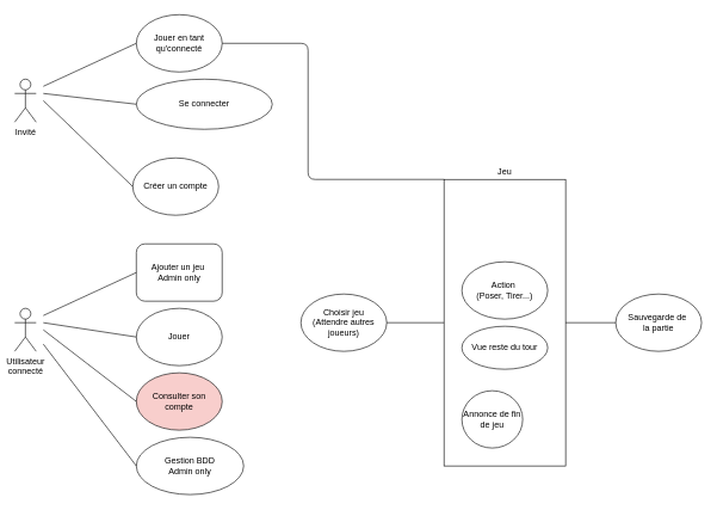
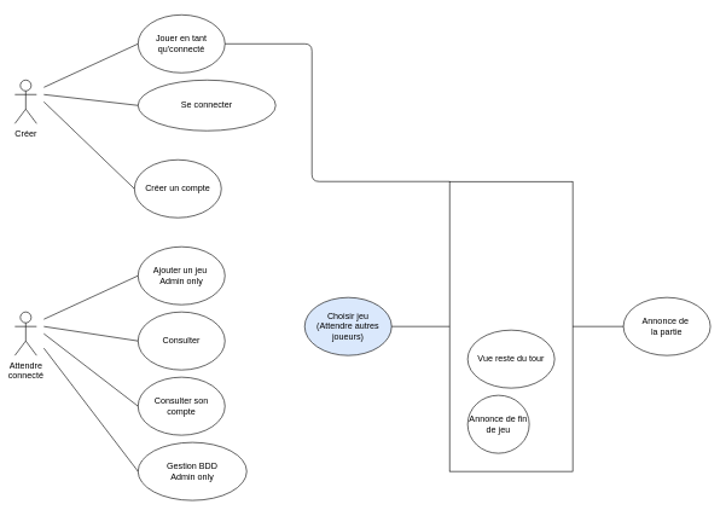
- <mxCell id="2" value="Invité&lt;br&gt;" style="shape=umlActor;verticalLabelPosition=bottom;verticalAlign=top;html=1;outlineConnect=0;" vertex="1" parent="1"><mxGeometry x="20" y="110" width="30" height="60" as="geometry" /></mxCell>
+ <mxCell id="2" value="Créer&lt;br&gt;" style="shape=umlActor;verticalLabelPosition=bottom;verticalAlign=top;html=1;outlineConnect=0;" vertex="1" parent="1"><mxGeometry x="20" y="110" width="30" height="60" as="geometry" /></mxCell>
- <mxCell id="23" value="Jeu" style="text;html=1;strokeColor=none;fillColor=none;align=center;verticalAlign=middle;whiteSpace=wrap;rounded=0;" vertex="1" parent="1"><mxGeometry x="685" y="230" width="40" height="20" as="geometry" /></mxCell>
- <mxCell id="10" value="Ajouter un jeu&amp;nbsp;&lt;br&gt;Admin only" style="whiteSpace=wrap;html=1;rounded=1;" vertex="1" parent="1"><mxGeometry x="190" y="340" width="120" height="80" as="geometry" /></mxCell>
+ <mxCell id="10" value="Ajouter un jeu&amp;nbsp;&lt;br&gt;Admin only" style="ellipse;whiteSpace=wrap;html=1;" vertex="1" parent="1"><mxGeometry x="190" y="340" width="120" height="80" as="geometry" /></mxCell>
- <mxCell id="19" value="Action&amp;nbsp;&lt;br&gt;(Poser, Tirer...)" style="ellipse;whiteSpace=wrap;html=1;" vertex="1" parent="1"><mxGeometry x="645" y="365" width="120" height="80" as="geometry" /></mxCell>
- <mxCell id="16" value="Choisir jeu&lt;br&gt;(Attendre autres joueurs)" style="ellipse;whiteSpace=wrap;html=1;" vertex="1" parent="1"><mxGeometry x="420" y="410" width="120" height="80" as="geometry" /></mxCell>
+ <mxCell id="16" value="Choisir jeu&lt;br&gt;(Attendre autres joueurs)" style="ellipse;whiteSpace=wrap;html=1;fillColor=#dae8fc;" vertex="1" parent="1"><mxGeometry x="420" y="410" width="120" height="80" as="geometry" /></mxCell>
- <mxCell id="27" value="Sauvegarde de&amp;nbsp;&lt;br&gt;la partie" style="ellipse;whiteSpace=wrap;html=1;fillColor=none;" vertex="1" parent="1"><mxGeometry x="860" y="410" width="120" height="80" as="geometry" /></mxCell>
+ <mxCell id="27" value="Annonce de&amp;nbsp;&lt;br&gt;la partie" style="ellipse;whiteSpace=wrap;html=1;fillColor=none;" vertex="1" parent="1"><mxGeometry x="860" y="410" width="120" height="80" as="geometry" /></mxCell>
- <mxCell id="11" value="Jouer" style="ellipse;whiteSpace=wrap;html=1;" vertex="1" parent="1"><mxGeometry x="190" y="430" width="120" height="80" as="geometry" /></mxCell>
+ <mxCell id="11" value="Consulter" style="ellipse;whiteSpace=wrap;html=1;" vertex="1" parent="1"><mxGeometry x="190" y="430" width="120" height="80" as="geometry" /></mxCell>
- <mxCell id="20" value="Vue reste du tour" style="ellipse;whiteSpace=wrap;html=1;" vertex="1" parent="1"><mxGeometry x="645" y="455" width="120" height="60" as="geometry" /></mxCell>
+ <mxCell id="20" value="Vue reste du tour" style="ellipse;whiteSpace=wrap;html=1;" vertex="1" parent="1"><mxGeometry x="645" y="455" width="120" height="80" as="geometry" /></mxCell>
- <mxCell id="9" value="Utilisateur &lt;br&gt;connecté" style="shape=umlActor;verticalLabelPosition=bottom;verticalAlign=top;html=1;outlineConnect=0;" vertex="1" parent="1"><mxGeometry x="20" y="430" width="30" height="60" as="geometry" /></mxCell>
+ <mxCell id="9" value="Attendre &lt;br&gt;connecté" style="shape=umlActor;verticalLabelPosition=bottom;verticalAlign=top;html=1;outlineConnect=0;" vertex="1" parent="1"><mxGeometry x="20" y="430" width="30" height="60" as="geometry" /></mxCell>
- <mxCell id="12" value="Consulter son &lt;br&gt;compte" style="ellipse;whiteSpace=wrap;html=1;fillColor=#f8cecc;" vertex="1" parent="1"><mxGeometry x="190" y="520" width="120" height="80" as="geometry" /></mxCell>
+ <mxCell id="12" value="Consulter son &lt;br&gt;compte" style="ellipse;whiteSpace=wrap;html=1;" vertex="1" parent="1"><mxGeometry x="190" y="520" width="120" height="80" as="geometry" /></mxCell>
